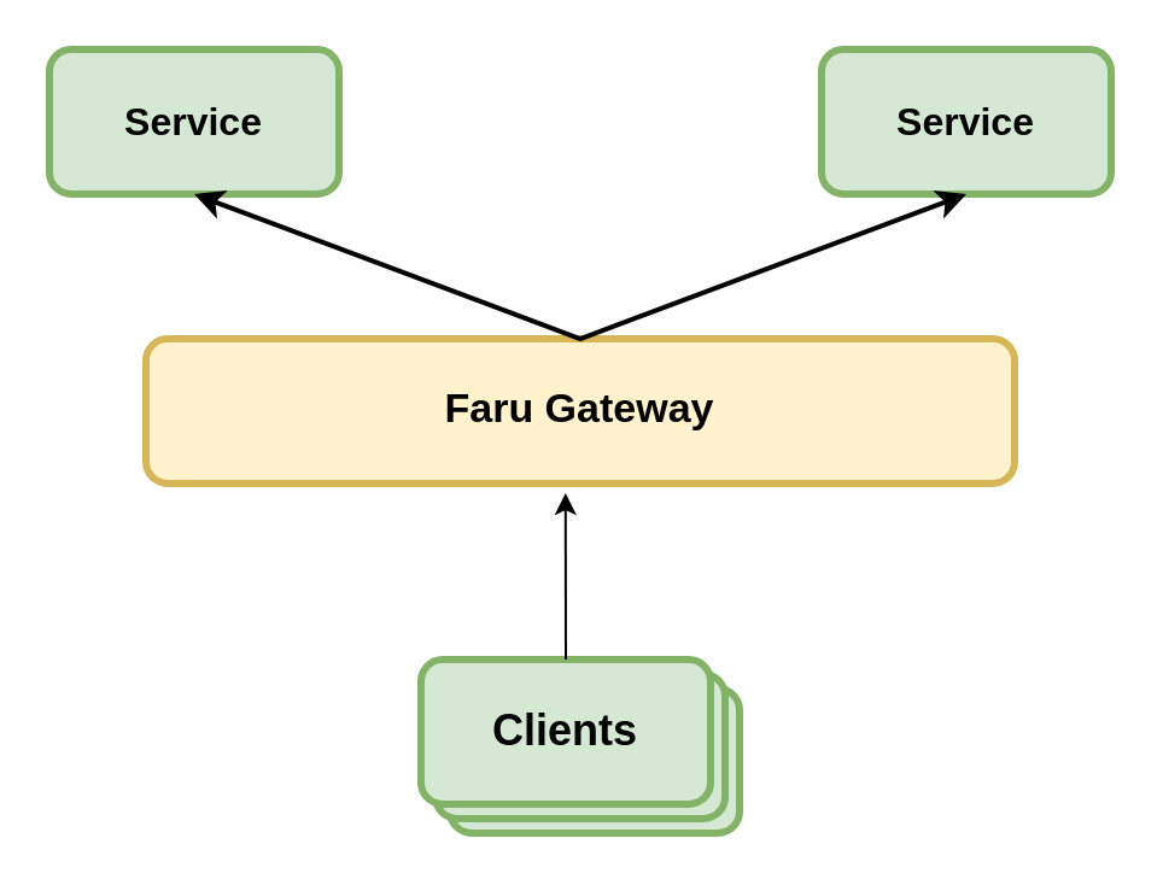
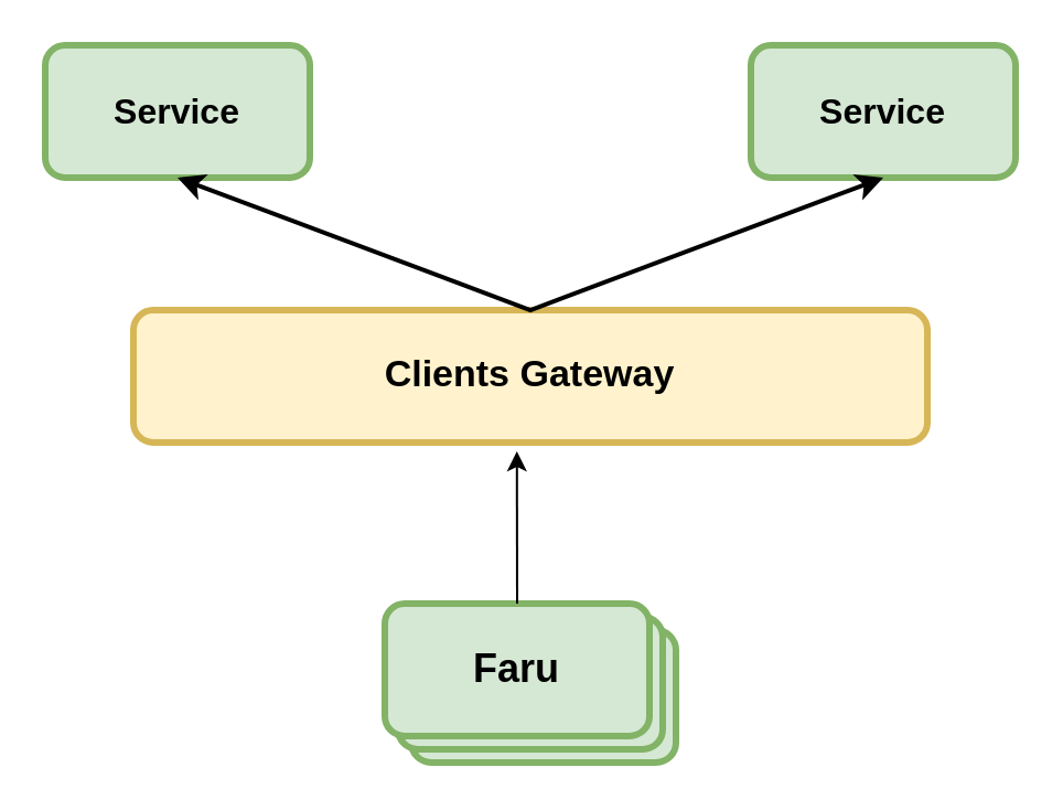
- <mxCell id="3" value="&lt;font size=&quot;1&quot;&gt;&lt;b style=&quot;font-size: 17px;&quot;&gt;Faru Gateway&lt;/b&gt;&lt;/font&gt;" style="rounded=1;whiteSpace=wrap;html=1;strokeWidth=3;fillColor=#fff2cc;strokeColor=#d6b656;" vertex="1" parent="1"><mxGeometry x="60" y="140" width="360" height="60" as="geometry" /></mxCell>
+ <mxCell id="3" value="&lt;font size=&quot;1&quot;&gt;&lt;b style=&quot;font-size: 17px;&quot;&gt;Clients Gateway&lt;/b&gt;&lt;/font&gt;" style="rounded=1;whiteSpace=wrap;html=1;strokeWidth=3;fillColor=#fff2cc;strokeColor=#d6b656;" vertex="1" parent="1"><mxGeometry x="60" y="140" width="360" height="60" as="geometry" /></mxCell>
- <mxCell id="8" value="&lt;b&gt;&lt;font style=&quot;font-size: 18px;&quot;&gt;Clients&lt;/font&gt;&lt;/b&gt;" style="text;html=1;align=center;verticalAlign=middle;whiteSpace=wrap;rounded=0;" vertex="1" parent="1"><mxGeometry x="204" y="288" width="60" height="30" as="geometry" /></mxCell>
+ <mxCell id="8" value="&lt;b&gt;&lt;font style=&quot;font-size: 18px;&quot;&gt;Faru&lt;/font&gt;&lt;/b&gt;" style="text;html=1;align=center;verticalAlign=middle;whiteSpace=wrap;rounded=0;" vertex="1" parent="1"><mxGeometry x="204" y="288" width="60" height="30" as="geometry" /></mxCell>
